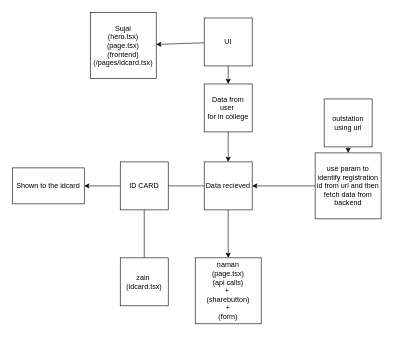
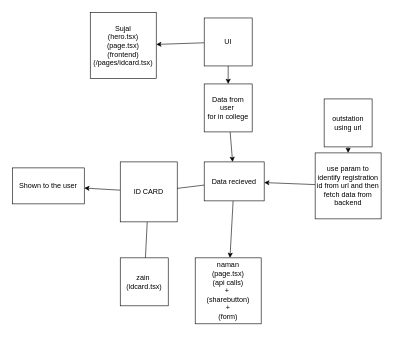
- <mxCell id="5" value="Shown to the idcard&lt;br&gt;" style="whiteSpace=wrap;html=1;" vertex="1" parent="1"><mxGeometry x="20" y="279" width="120" height="60" as="geometry" /></mxCell>
+ <mxCell id="5" value="Shown to the user&lt;br&gt;" style="whiteSpace=wrap;html=1;" vertex="1" parent="1"><mxGeometry x="20" y="279" width="120" height="60" as="geometry" /></mxCell>
- <mxCell id="4" value="ID CARD" style="whiteSpace=wrap;html=1;aspect=fixed;" vertex="1" parent="1"><mxGeometry x="200" y="269" width="80" height="80" as="geometry" /></mxCell>
+ <mxCell id="4" value="ID CARD" style="whiteSpace=wrap;html=1;aspect=fixed;" vertex="1" parent="1"><mxGeometry x="200" y="269" width="95" height="100" as="geometry" /></mxCell>
- <mxCell id="8" value="Data recieved" style="whiteSpace=wrap;html=1;aspect=fixed;" vertex="1" parent="1"><mxGeometry x="340" y="269" width="80" height="80" as="geometry" /></mxCell>
+ <mxCell id="8" value="Data recieved" style="whiteSpace=wrap;html=1;aspect=fixed;" vertex="1" parent="1"><mxGeometry x="340" y="269" width="100" height="65" as="geometry" /></mxCell>
